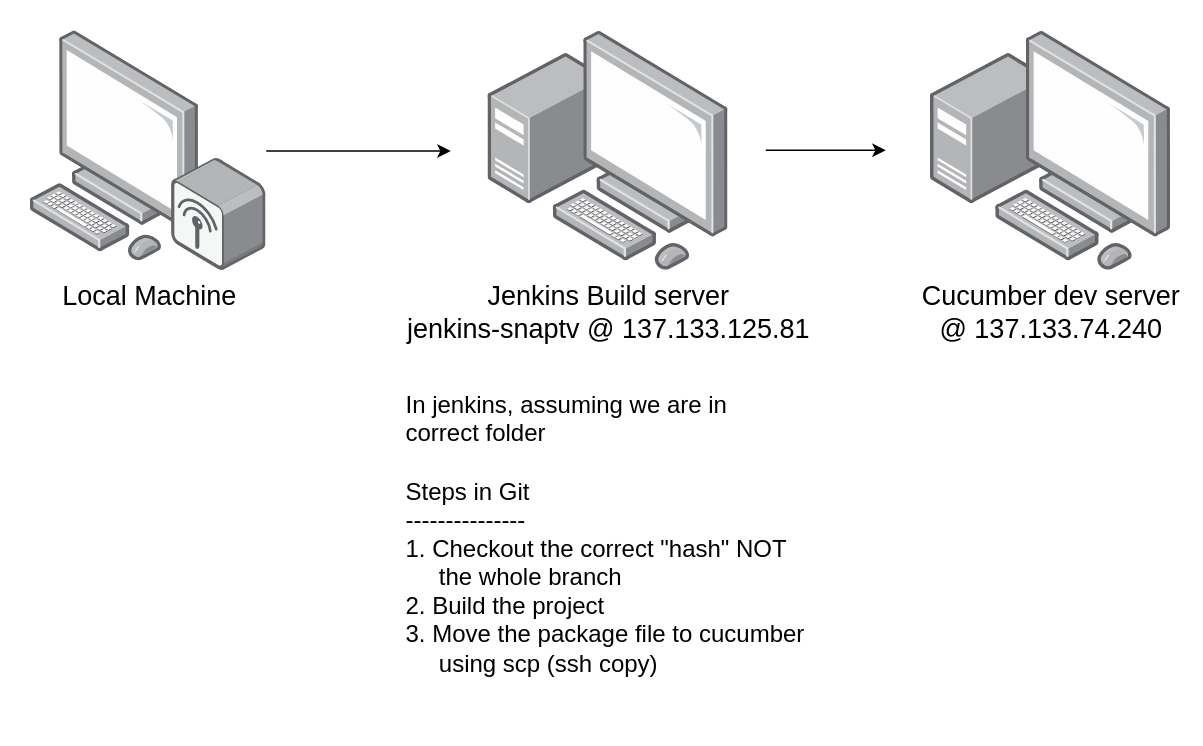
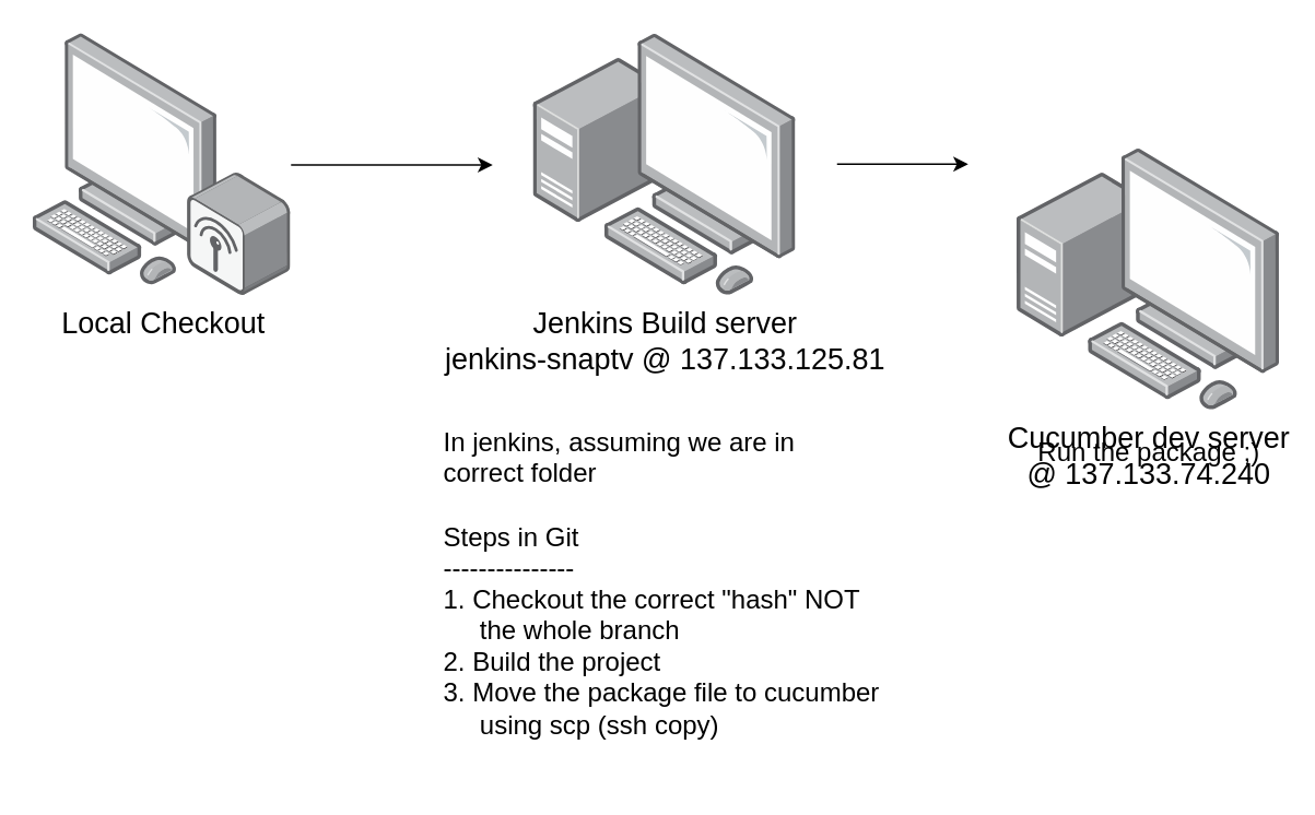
- <mxCell id="5" value="&lt;div&gt;&lt;font style=&quot;font-size: 18px;&quot;&gt;Cucumber dev server&lt;/font&gt;&lt;/div&gt;&lt;div&gt;&lt;font style=&quot;font-size: 18px;&quot;&gt;@ 137.133.74.240&lt;br&gt;&lt;/font&gt;&lt;/div&gt;" style="image;points=[];aspect=fixed;html=1;align=center;shadow=0;dashed=0;image=img/lib/allied_telesis/computer_and_terminals/Personal_Computer_with_Server.svg;" vertex="1" parent="1"><mxGeometry x="620" y="20" width="160" height="160" as="geometry" /></mxCell>
+ <mxCell id="5" value="&lt;div&gt;&lt;font style=&quot;font-size: 18px;&quot;&gt;Cucumber dev server&lt;/font&gt;&lt;/div&gt;&lt;div&gt;&lt;font style=&quot;font-size: 18px;&quot;&gt;@ 137.133.74.240&lt;br&gt;&lt;/font&gt;&lt;/div&gt;" style="image;points=[];aspect=fixed;html=1;align=center;shadow=0;dashed=0;image=img/lib/allied_telesis/computer_and_terminals/Personal_Computer_with_Server.svg;" vertex="1" parent="1"><mxGeometry x="620" y="90" width="160" height="160" as="geometry" /></mxCell>
- <mxCell id="3" value="&lt;div style=&quot;font-size: 18px;&quot;&gt;&lt;font style=&quot;font-size: 18px;&quot;&gt;Local Machine&lt;/font&gt;&lt;/div&gt;&lt;div style=&quot;font-size: 18px;&quot;&gt;&lt;font style=&quot;font-size: 18px;&quot;&gt;&lt;br&gt;&lt;/font&gt;&lt;/div&gt;" style="image;points=[];aspect=fixed;html=1;align=center;shadow=0;dashed=0;image=img/lib/allied_telesis/computer_and_terminals/Personal_Computer_Wireless.svg;" vertex="1" parent="1"><mxGeometry x="20" y="20" width="157.01" height="160" as="geometry" /></mxCell>
+ <mxCell id="3" value="&lt;div style=&quot;font-size: 18px;&quot;&gt;&lt;font style=&quot;font-size: 18px;&quot;&gt;Local Checkout&lt;/font&gt;&lt;/div&gt;&lt;div style=&quot;font-size: 18px;&quot;&gt;&lt;font style=&quot;font-size: 18px;&quot;&gt;&lt;br&gt;&lt;/font&gt;&lt;/div&gt;" style="image;points=[];aspect=fixed;html=1;align=center;shadow=0;dashed=0;image=img/lib/allied_telesis/computer_and_terminals/Personal_Computer_Wireless.svg;" vertex="1" parent="1"><mxGeometry x="20" y="20" width="157.01" height="160" as="geometry" /></mxCell>
+ <mxCell id="8" value="Run the package ;)" style="text;html=1;align=center;verticalAlign=middle;resizable=0;points=[];autosize=1;strokeColor=none;fillColor=none;fontSize=16;" vertex="1" parent="1"><mxGeometry x="620" y="260" width="160" height="30" as="geometry" /></mxCell>
